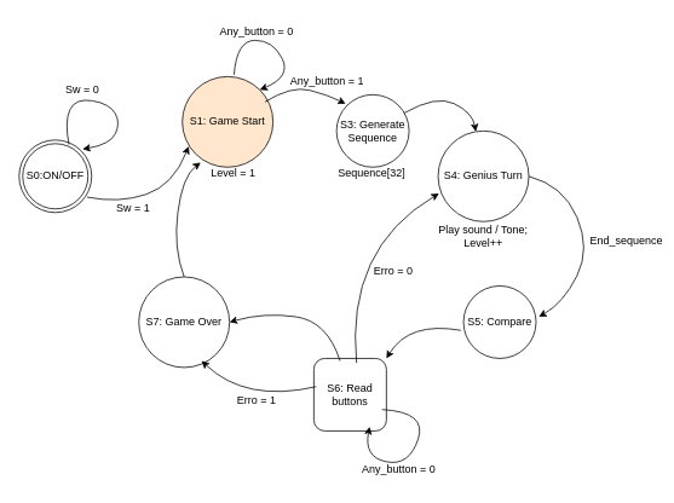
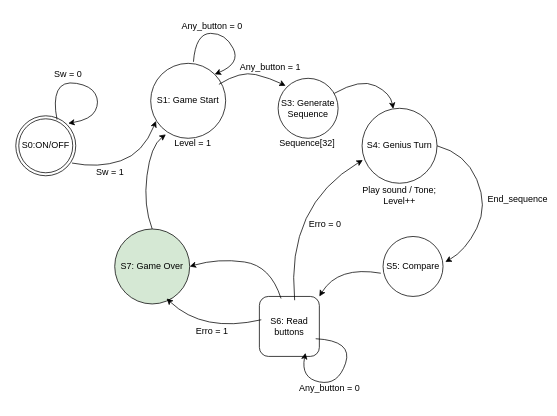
- <mxCell id="3" value="S1: Game Start" style="ellipse;whiteSpace=wrap;html=1;aspect=fixed;fillColor=#ffe6cc;" parent="1" vertex="1"><mxGeometry x="200" y="84" width="100" height="100" as="geometry" /></mxCell>
+ <mxCell id="3" value="S1: Game Start" style="ellipse;whiteSpace=wrap;html=1;aspect=fixed;" parent="1" vertex="1"><mxGeometry x="200" y="84" width="100" height="100" as="geometry" /></mxCell>
- <mxCell id="8" value="S7: Game Over" style="ellipse;whiteSpace=wrap;html=1;aspect=fixed;" parent="1" vertex="1"><mxGeometry x="152" y="305" width="100" height="100" as="geometry" /></mxCell>
+ <mxCell id="8" value="S7: Game Over" style="ellipse;whiteSpace=wrap;html=1;aspect=fixed;fillColor=#d5e8d4;" parent="1" vertex="1"><mxGeometry x="152" y="305" width="100" height="100" as="geometry" /></mxCell>
